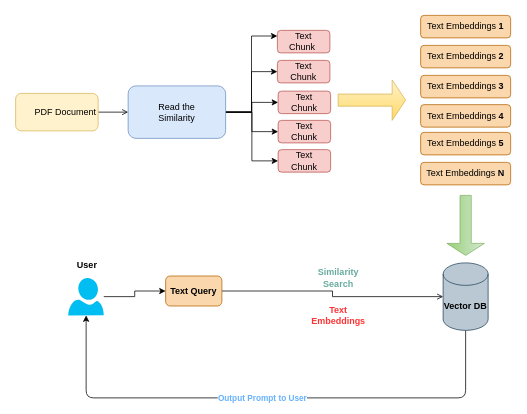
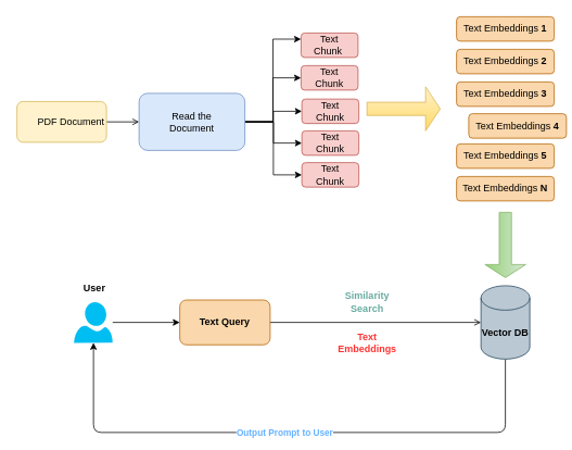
- <mxCell id="9" value="Read the &lt;br&gt;Similarity" style="rounded=1;whiteSpace=wrap;html=1;fillColor=#dae8fc;strokeColor=#6c8ebf;" vertex="1" parent="1"><mxGeometry x="170" y="114" width="130" height="70" as="geometry" /></mxCell>
+ <mxCell id="9" value="Read the &lt;br&gt;Document" style="rounded=1;whiteSpace=wrap;html=1;fillColor=#dae8fc;strokeColor=#6c8ebf;" vertex="1" parent="1"><mxGeometry x="170" y="114" width="130" height="70" as="geometry" /></mxCell>
- <mxCell id="21" value="Text Embeddings &lt;b&gt;4&lt;/b&gt;" style="rounded=1;whiteSpace=wrap;html=1;fillColor=#fad7ac;strokeColor=#b46504;" vertex="1" parent="1"><mxGeometry x="560" y="139" width="120" height="30" as="geometry" /></mxCell>
+ <mxCell id="21" value="Text Embeddings &lt;b&gt;4&lt;/b&gt;" style="rounded=1;whiteSpace=wrap;html=1;fillColor=#fad7ac;strokeColor=#b46504;" vertex="1" parent="1"><mxGeometry x="575" y="139" width="120" height="30" as="geometry" /></mxCell>
- <mxCell id="29" value="&lt;b&gt;Text Query&lt;/b&gt;" style="rounded=1;whiteSpace=wrap;html=1;fillColor=#fad7ac;strokeColor=#b46504;" vertex="1" parent="1"><mxGeometry x="220" y="367.5" width="75" height="40" as="geometry" /></mxCell>
+ <mxCell id="29" value="&lt;b&gt;Text Query&lt;/b&gt;" style="rounded=1;whiteSpace=wrap;html=1;fillColor=#fad7ac;strokeColor=#b46504;" vertex="1" parent="1"><mxGeometry x="220" y="367.5" width="111" height="55" as="geometry" /></mxCell>
